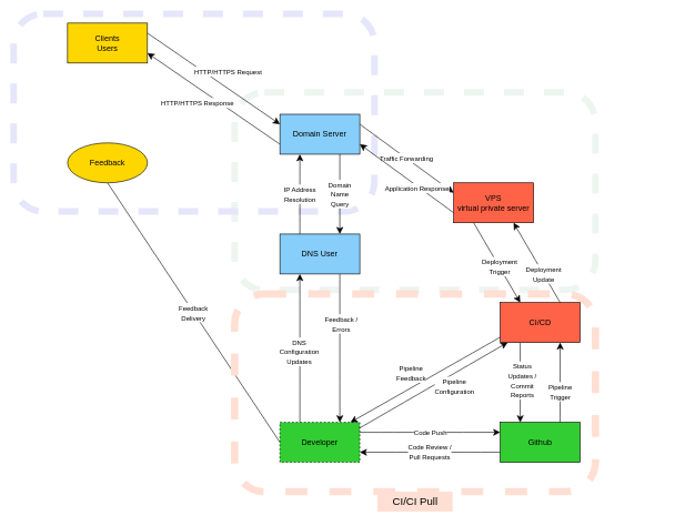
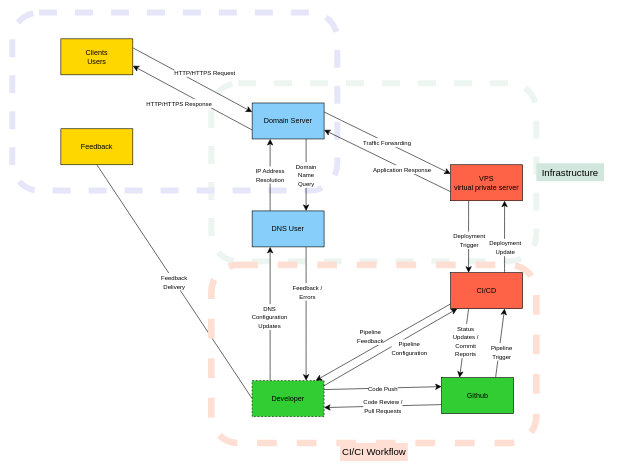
- <mxCell id="31" value="Clients&lt;div&gt;Users&lt;/div&gt;" style="whiteSpace=wrap;html=1;rounded=0;fillColor=#FFD700;" vertex="1" parent="1"><mxGeometry x="101" y="34" width="120" height="60" as="geometry" /></mxCell>
+ <mxCell id="31" value="Clients&lt;div&gt;Users&lt;/div&gt;" style="whiteSpace=wrap;html=1;rounded=0;fillColor=#FFD700;" vertex="1" parent="1"><mxGeometry x="101" y="64" width="120" height="60" as="geometry" /></mxCell>
- <mxCell id="33" value="Feedback" style="ellipse;whiteSpace=wrap;html=1;fillColor=#FFD700;" vertex="1" parent="1"><mxGeometry x="101" y="214" width="120" height="60" as="geometry" /></mxCell>
+ <mxCell id="33" value="Feedback" style="whiteSpace=wrap;html=1;rounded=0;fillColor=#FFD700;" vertex="1" parent="1"><mxGeometry x="101" y="214" width="120" height="60" as="geometry" /></mxCell>
+ <mxCell id="39" value="Infrastructure" style="text;html=1;align=center;verticalAlign=middle;whiteSpace=wrap;rounded=0;fontSize=16;fillColor=#D1E7DD;" vertex="1" parent="1"><mxGeometry x="894" y="271.5" width="113" height="30" as="geometry" /></mxCell>
- <mxCell id="29" value="VPS&lt;div&gt;virtual private server&lt;/div&gt;" style="whiteSpace=wrap;html=1;rounded=0;fillColor=#FF6347;" vertex="1" parent="1"><mxGeometry x="681" y="274" width="120" height="60" as="geometry" /></mxCell>
+ <mxCell id="29" value="VPS&lt;div&gt;virtual private server&lt;/div&gt;" style="whiteSpace=wrap;html=1;rounded=0;fillColor=#FF6347;" vertex="1" parent="1"><mxGeometry x="751" y="274" width="120" height="60" as="geometry" /></mxCell>
- <mxCell id="11" value="Github" style="whiteSpace=wrap;html=1;rounded=0;fillColor=#32CD32;" vertex="1" parent="1"><mxGeometry x="751" y="634" width="120" height="60" as="geometry" /></mxCell>
+ <mxCell id="11" value="Github" style="whiteSpace=wrap;html=1;rounded=0;fillColor=#32CD32;" vertex="1" parent="1"><mxGeometry x="736" y="629" width="120" height="60" as="geometry" /></mxCell>
- <mxCell id="38" value="CI/CI Pull" style="text;html=1;align=center;verticalAlign=middle;whiteSpace=wrap;rounded=0;fontSize=16;fillColor=#FFDFD3;" vertex="1" parent="1"><mxGeometry x="566.5" y="738" width="113" height="30" as="geometry" /></mxCell>
+ <mxCell id="38" value="CI/CI Workflow" style="text;html=1;align=center;verticalAlign=middle;whiteSpace=wrap;rounded=0;fontSize=16;fillColor=#FFDFD3;" vertex="1" parent="1"><mxGeometry x="566.5" y="738" width="113" height="30" as="geometry" /></mxCell>
